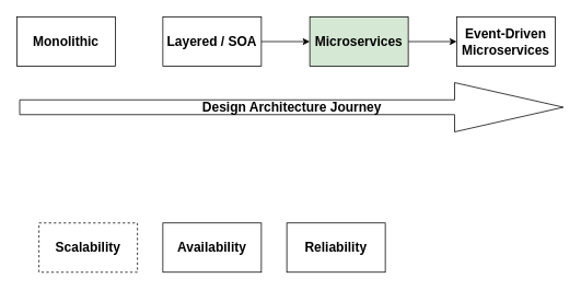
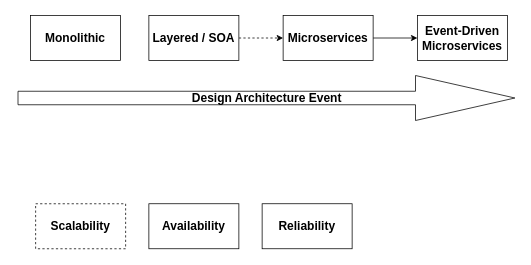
- <mxCell id="2" value="Monolithic" style="whiteSpace=wrap;html=1;fontStyle=1;fontSize=16;" parent="1" vertex="1"><mxGeometry x="20" y="20" width="120" height="60" as="geometry" /></mxCell>
+ <mxCell id="2" value="Monolithic" style="whiteSpace=wrap;html=1;fontStyle=1;fontSize=16;" parent="1" vertex="1"><mxGeometry x="40" y="20" width="120" height="60" as="geometry" /></mxCell>
- <mxCell id="3" value="" style="edgeStyle=orthogonalEdgeStyle;orthogonalLoop=1;jettySize=auto;html=1;fontSize=16;" parent="1" source="4" target="6" edge="1"><mxGeometry relative="1" as="geometry"><mxPoint x="336" y="50" as="targetPoint" /></mxGeometry></mxCell>
+ <mxCell id="3" value="" style="edgeStyle=orthogonalEdgeStyle;orthogonalLoop=1;jettySize=auto;html=1;fontSize=16;dashed=1;" parent="1" source="4" target="6" edge="1"><mxGeometry relative="1" as="geometry"><mxPoint x="336" y="50" as="targetPoint" /></mxGeometry></mxCell>
- <mxCell id="6" value="Microservices" style="whiteSpace=wrap;html=1;fontStyle=1;fontSize=16;fillColor=#d5e8d4;" parent="1" vertex="1"><mxGeometry x="377" y="20" width="120" height="60" as="geometry" /></mxCell>
+ <mxCell id="6" value="Microservices" style="whiteSpace=wrap;html=1;fontStyle=1;fontSize=16;" parent="1" vertex="1"><mxGeometry x="377" y="20" width="120" height="60" as="geometry" /></mxCell>
- <mxCell id="8" value="Design Architecture Journey" style="shape=singleArrow;whiteSpace=wrap;html=1;fontSize=16;fontStyle=1;" parent="1" vertex="1"><mxGeometry x="23.5" y="100" width="662.5" height="60" as="geometry" /></mxCell>
+ <mxCell id="8" value="Design Architecture Event" style="shape=singleArrow;whiteSpace=wrap;html=1;fontSize=16;fontStyle=1;" parent="1" vertex="1"><mxGeometry x="23.5" y="100" width="662.5" height="60" as="geometry" /></mxCell>
